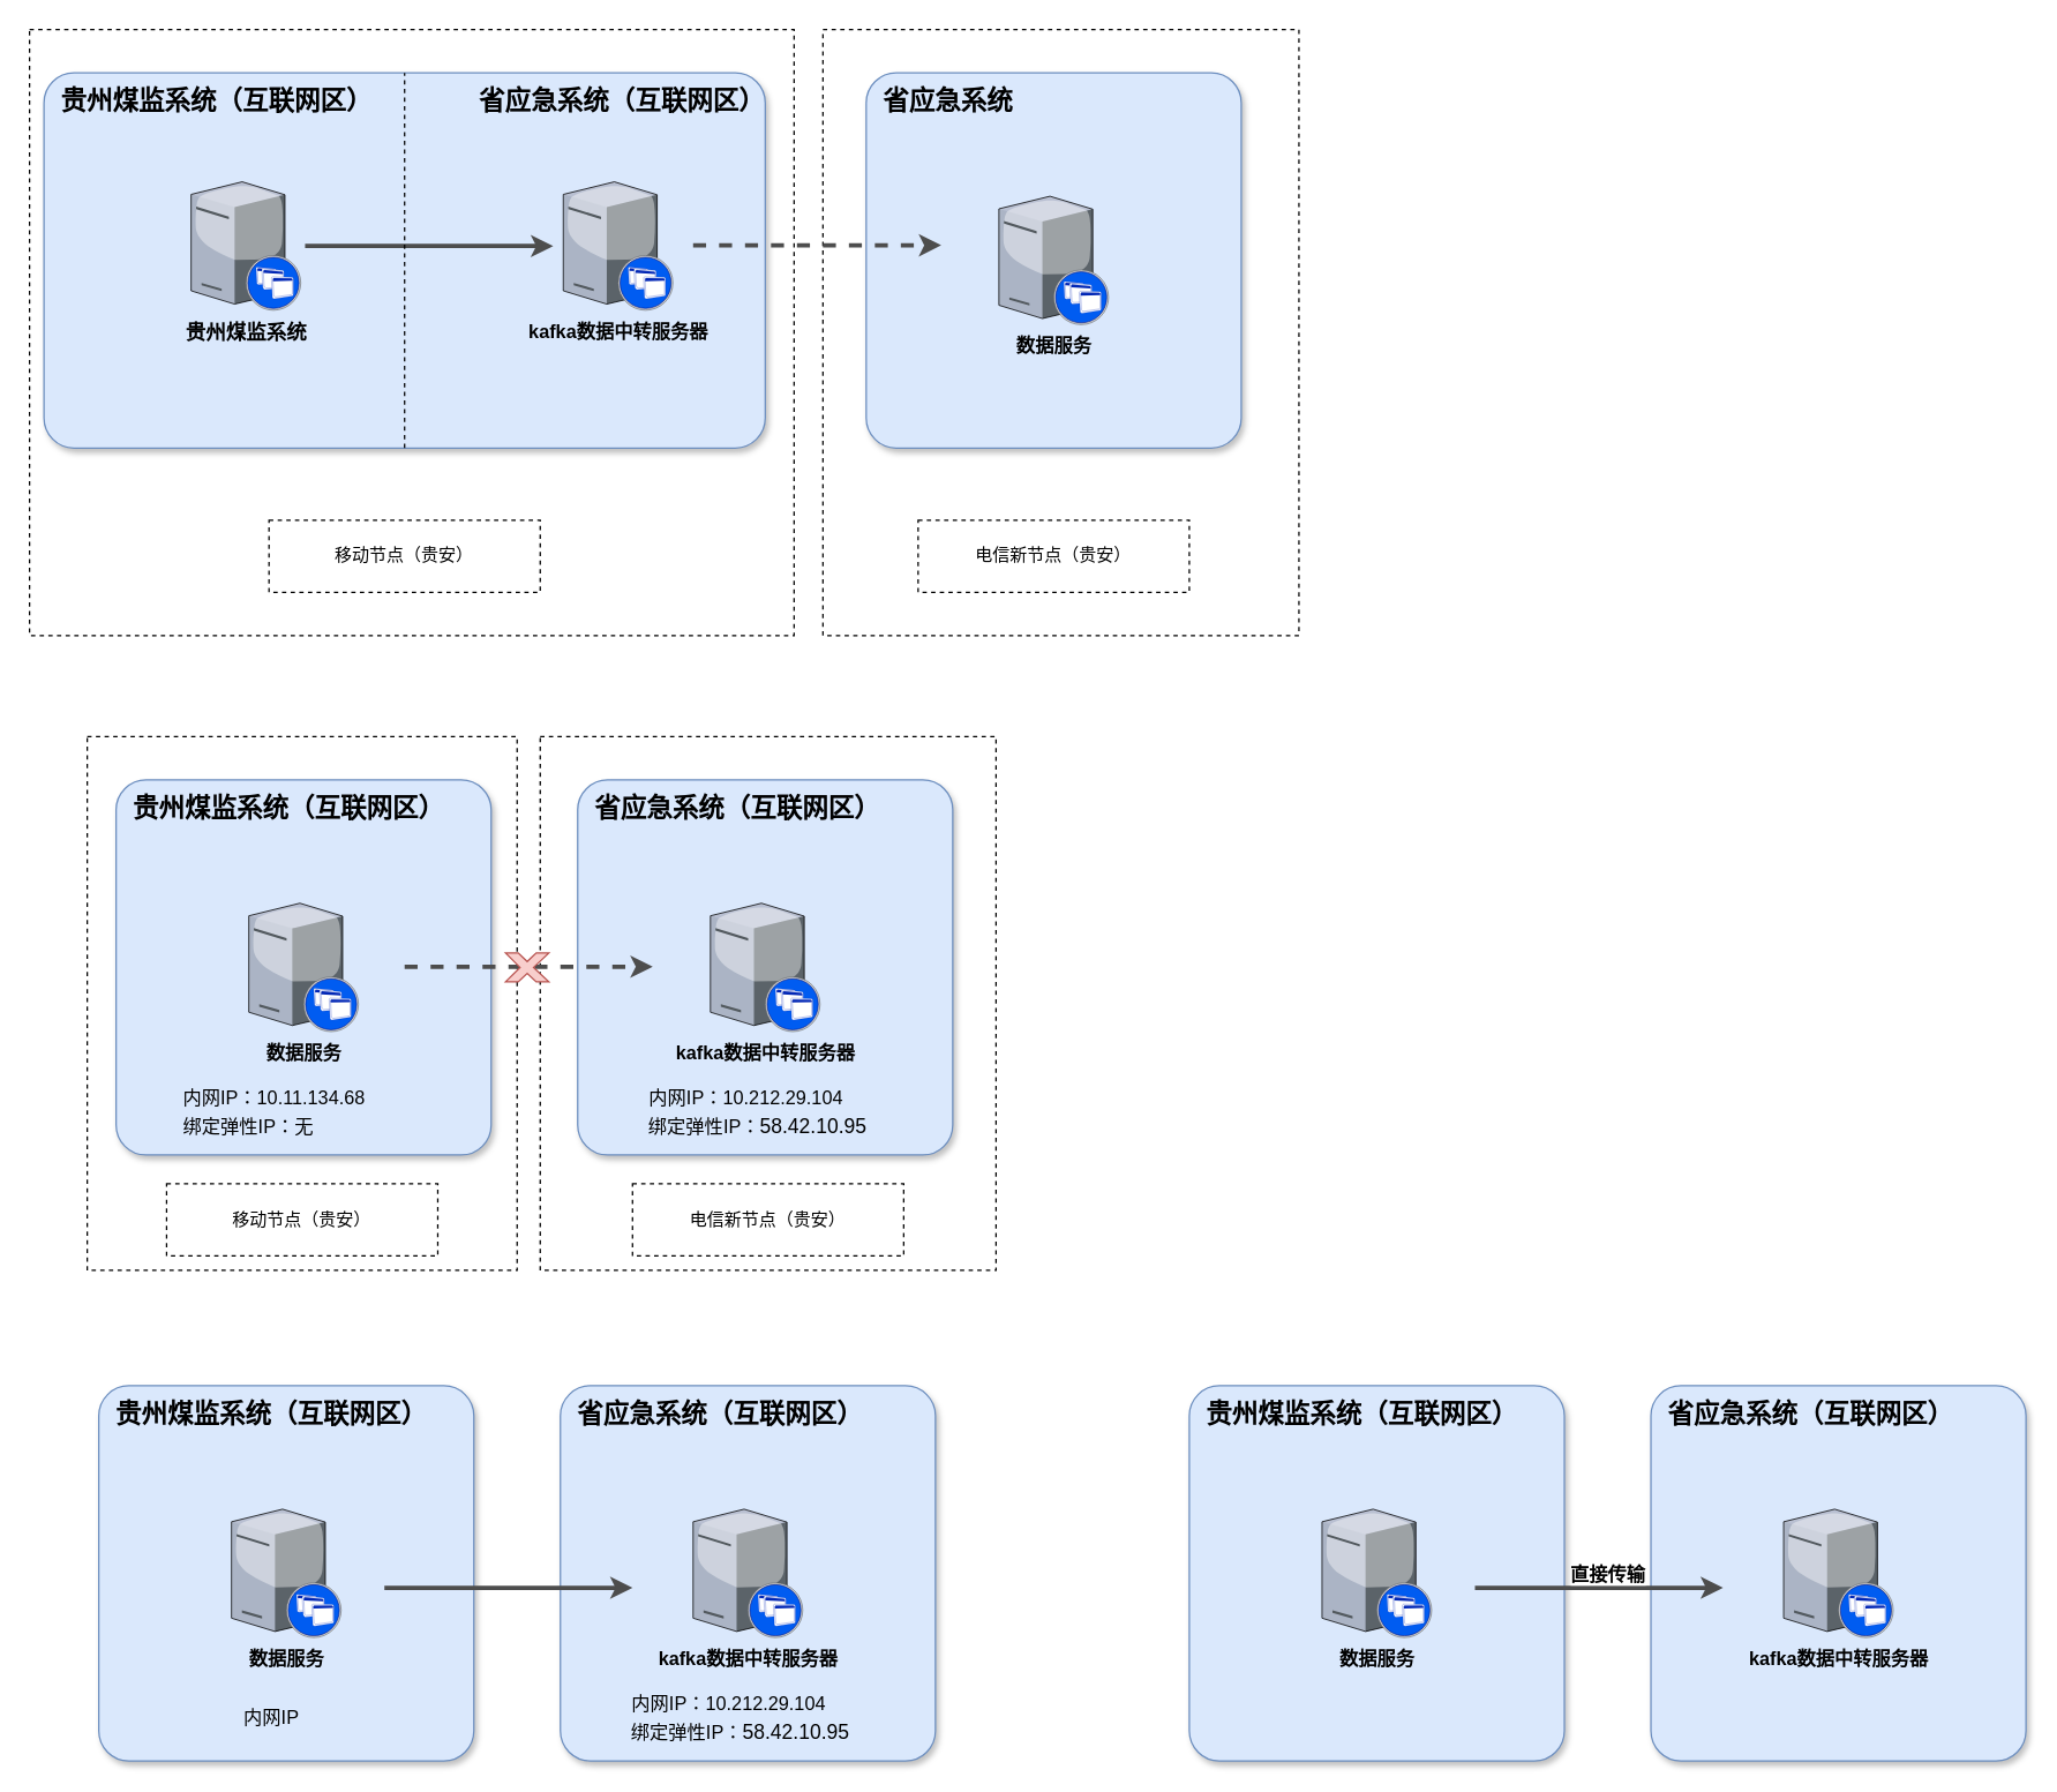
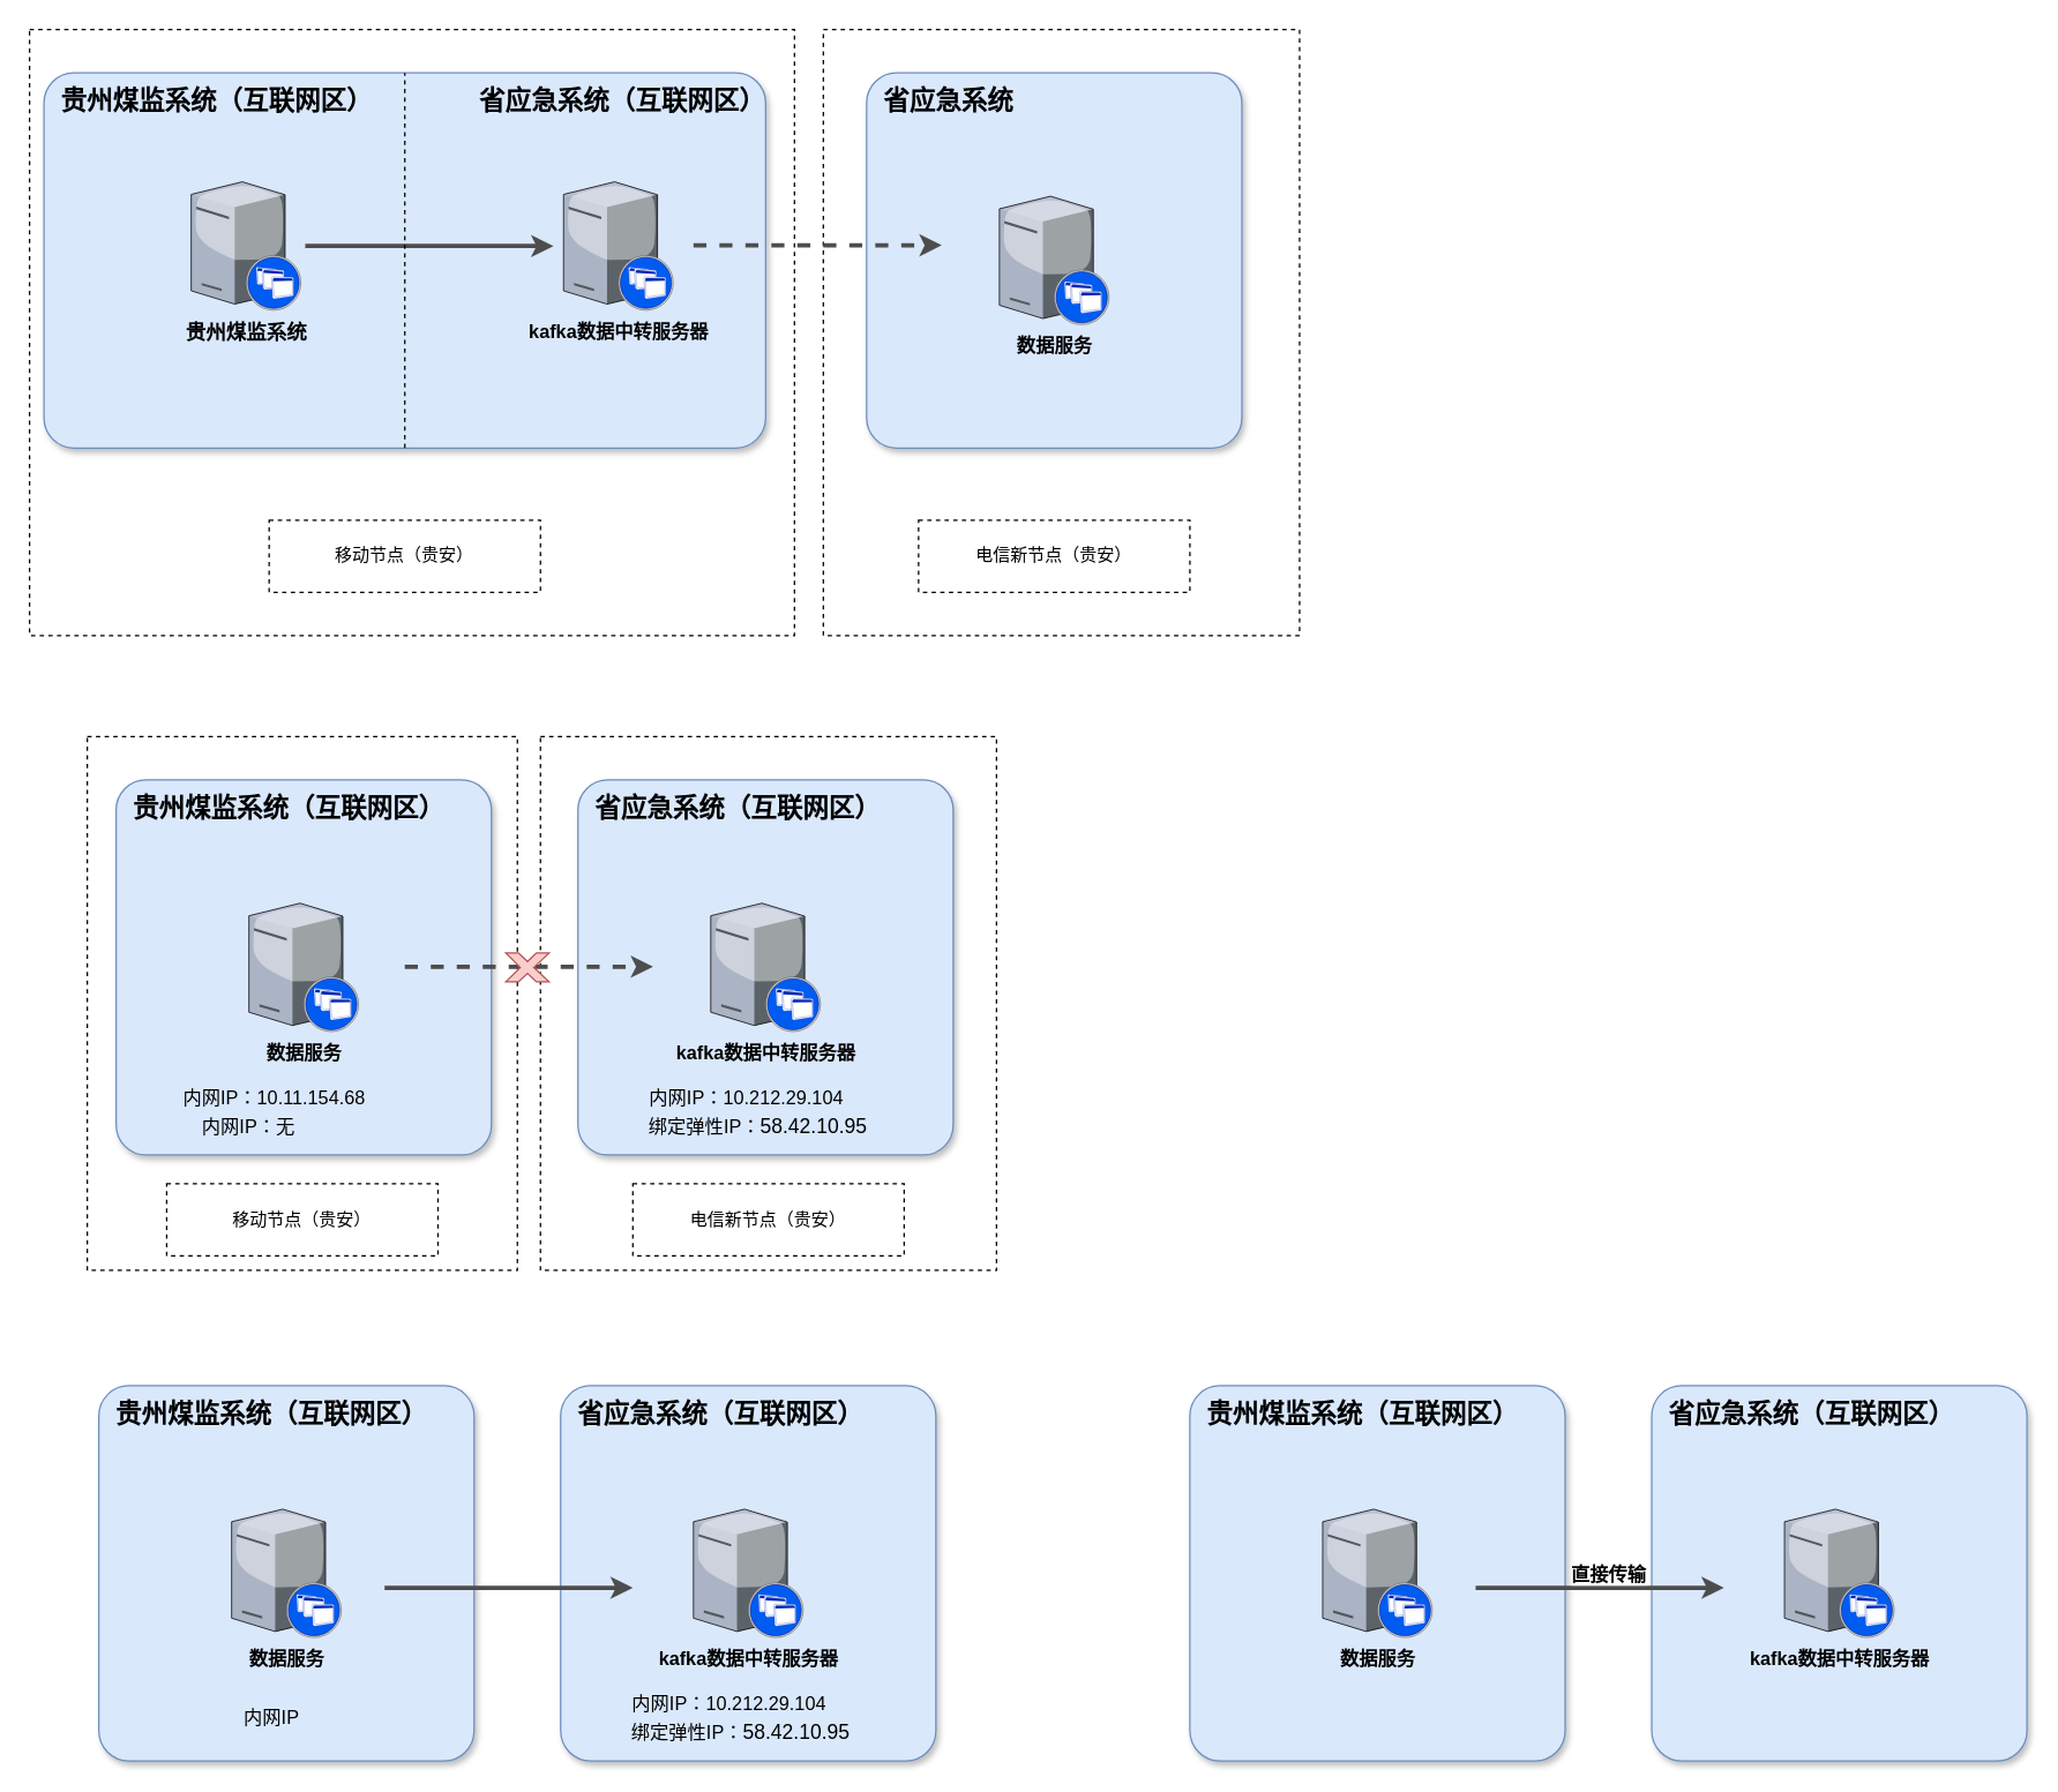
- <mxCell id="26" value="&lt;p class=&quot;MsoNormal&quot; style=&quot;font-size: 13px&quot;&gt;&lt;span&gt;&amp;nbsp; &amp;nbsp; &amp;nbsp; 内网IP&lt;/span&gt;&lt;span&gt;&lt;font face=&quot;仿宋&quot; style=&quot;font-size: 13px&quot;&gt;：&lt;/font&gt;&lt;/span&gt;&lt;span&gt;10.11.134.68&lt;/span&gt;&lt;/p&gt;" style="text;html=1;strokeColor=none;fillColor=none;align=center;verticalAlign=middle;whiteSpace=wrap;rounded=0;" parent="1" vertex="1"><mxGeometry x="69" y="750" width="220" height="20" as="geometry" /></mxCell>
+ <mxCell id="26" value="&lt;p class=&quot;MsoNormal&quot; style=&quot;font-size: 13px&quot;&gt;&lt;span&gt;&amp;nbsp; &amp;nbsp; &amp;nbsp; 内网IP&lt;/span&gt;&lt;span&gt;&lt;font face=&quot;仿宋&quot; style=&quot;font-size: 13px&quot;&gt;：&lt;/font&gt;&lt;/span&gt;&lt;span&gt;10.11.154.68&lt;/span&gt;&lt;/p&gt;" style="text;html=1;strokeColor=none;fillColor=none;align=center;verticalAlign=middle;whiteSpace=wrap;rounded=0;" parent="1" vertex="1"><mxGeometry x="69" y="750" width="220" height="20" as="geometry" /></mxCell>
- <mxCell id="32" value="&lt;font style=&quot;font-size: 13px&quot;&gt;绑定弹性IP：无&lt;/font&gt;" style="text;html=1;strokeColor=none;fillColor=none;align=center;verticalAlign=middle;whiteSpace=wrap;rounded=0;" parent="1" vertex="1"><mxGeometry x="62" y="770" width="220" height="20" as="geometry" /></mxCell>
+ <mxCell id="32" value="&lt;font style=&quot;font-size: 13px&quot;&gt;内网IP：无&lt;/font&gt;" style="text;html=1;strokeColor=none;fillColor=none;align=center;verticalAlign=middle;whiteSpace=wrap;rounded=0;" parent="1" vertex="1"><mxGeometry x="62" y="770" width="220" height="20" as="geometry" /></mxCell>
